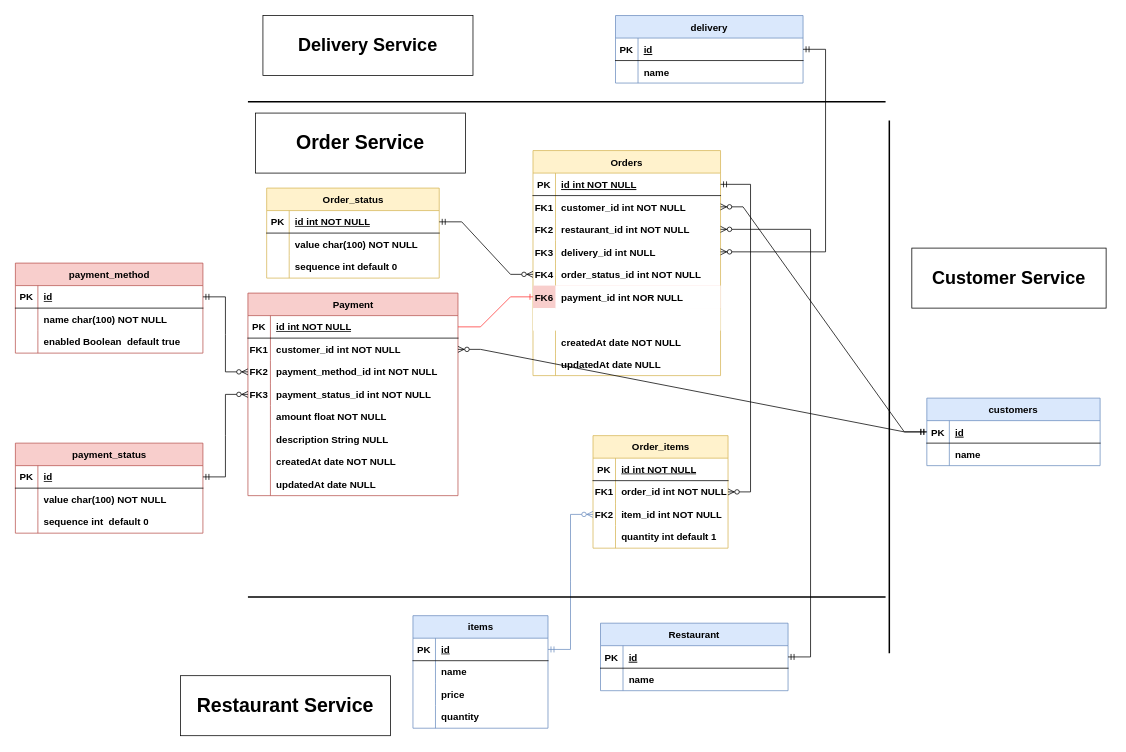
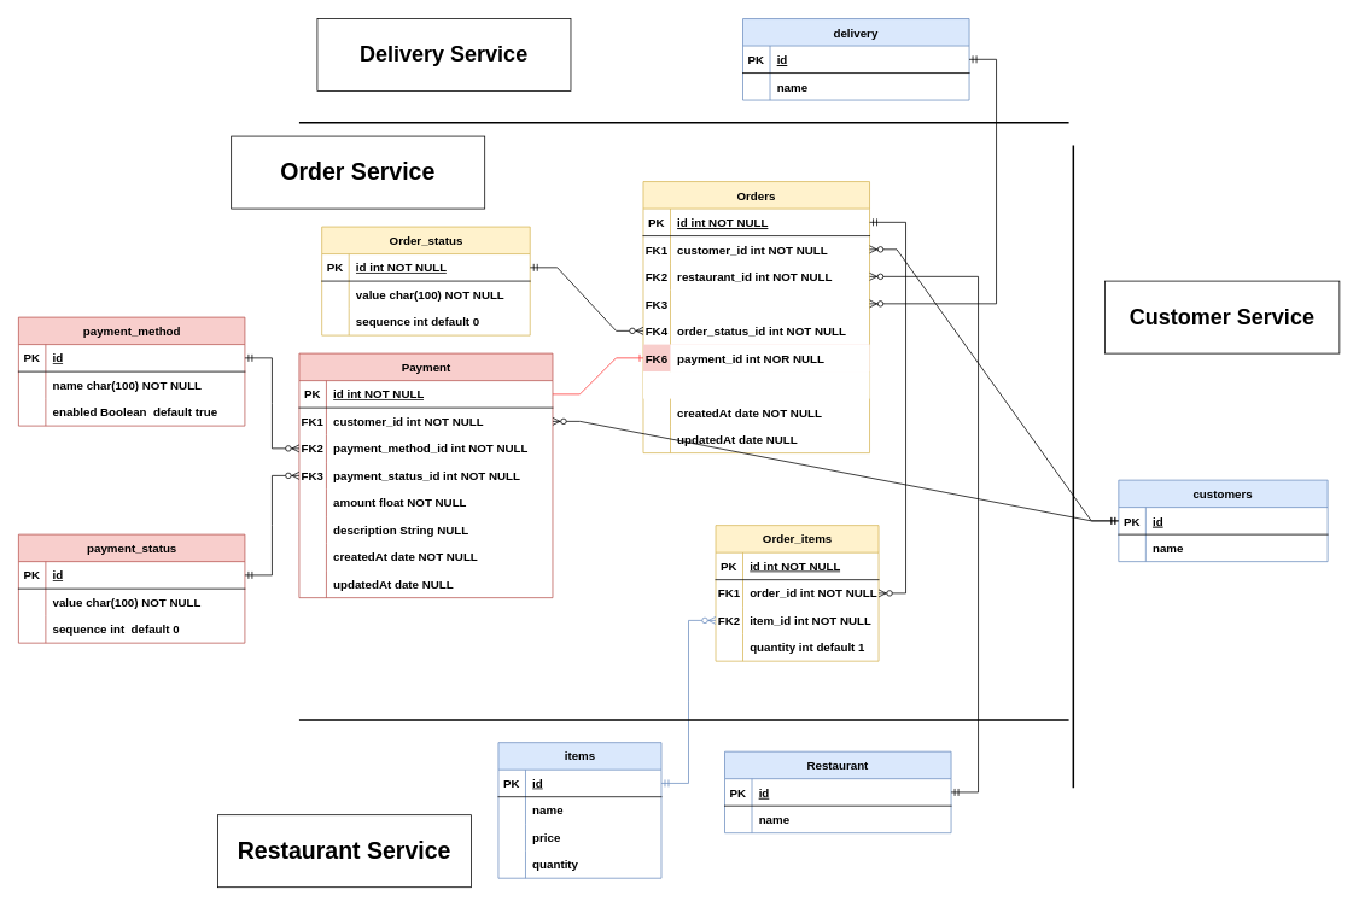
- <mxCell id="52" value="&lt;font style=&quot;font-size: 26px&quot;&gt;Order Service&lt;/font&gt;" style="rounded=0;whiteSpace=wrap;html=1;fontSize=13;fillColor=none;fontStyle=1" parent="1" vertex="1"><mxGeometry x="340" y="150" width="280" height="80" as="geometry" /></mxCell>
+ <mxCell id="52" value="&lt;font style=&quot;font-size: 26px&quot;&gt;Order Service&lt;/font&gt;" style="rounded=0;whiteSpace=wrap;html=1;fontSize=13;fillColor=none;fontStyle=1" parent="1" vertex="1"><mxGeometry x="255" y="150" width="280" height="80" as="geometry" /></mxCell>
- <mxCell id="14" value="delivery_id int NULL" style="shape=partialRectangle;overflow=hidden;connectable=0;fillColor=none;top=0;left=0;bottom=0;right=0;align=left;spacingLeft=6;fontStyle=1;fontSize=13;" parent="12" vertex="1"><mxGeometry x="30" width="220" height="30" as="geometry"><mxRectangle width="220" height="30" as="alternateBounds" /></mxGeometry></mxCell>
- <mxCell id="125" value="&lt;font style=&quot;font-size: 24px&quot;&gt;Customer Service&lt;/font&gt;" style="rounded=0;whiteSpace=wrap;html=1;fontSize=13;fillColor=none;fontStyle=1" parent="1" vertex="1"><mxGeometry x="1215" y="330" width="259" height="80" as="geometry" /></mxCell>
+ <mxCell id="125" value="&lt;font style=&quot;font-size: 24px&quot;&gt;Customer Service&lt;/font&gt;" style="rounded=0;whiteSpace=wrap;html=1;fontSize=13;fillColor=none;fontStyle=1" parent="1" vertex="1"><mxGeometry x="1220" y="310" width="259" height="80" as="geometry" /></mxCell>
